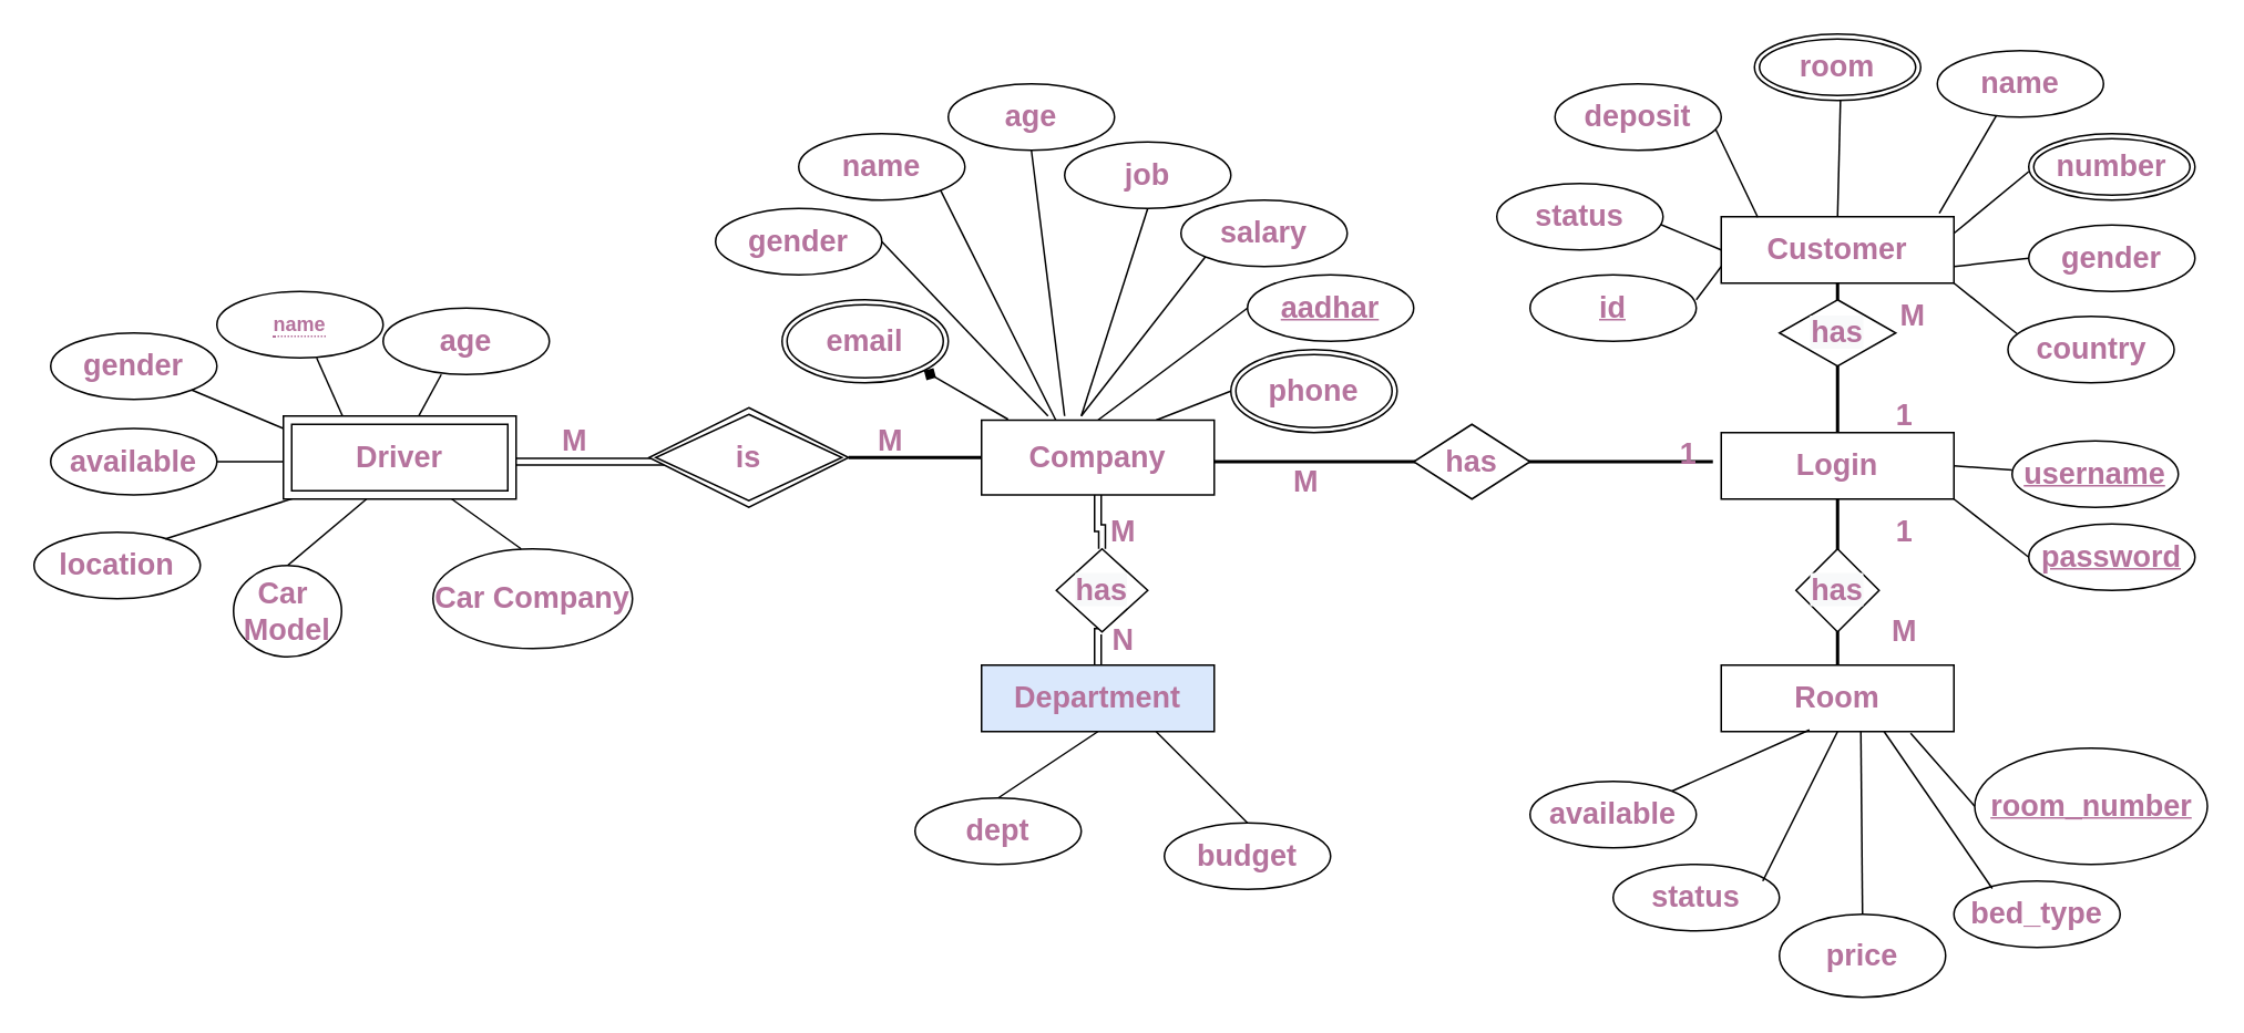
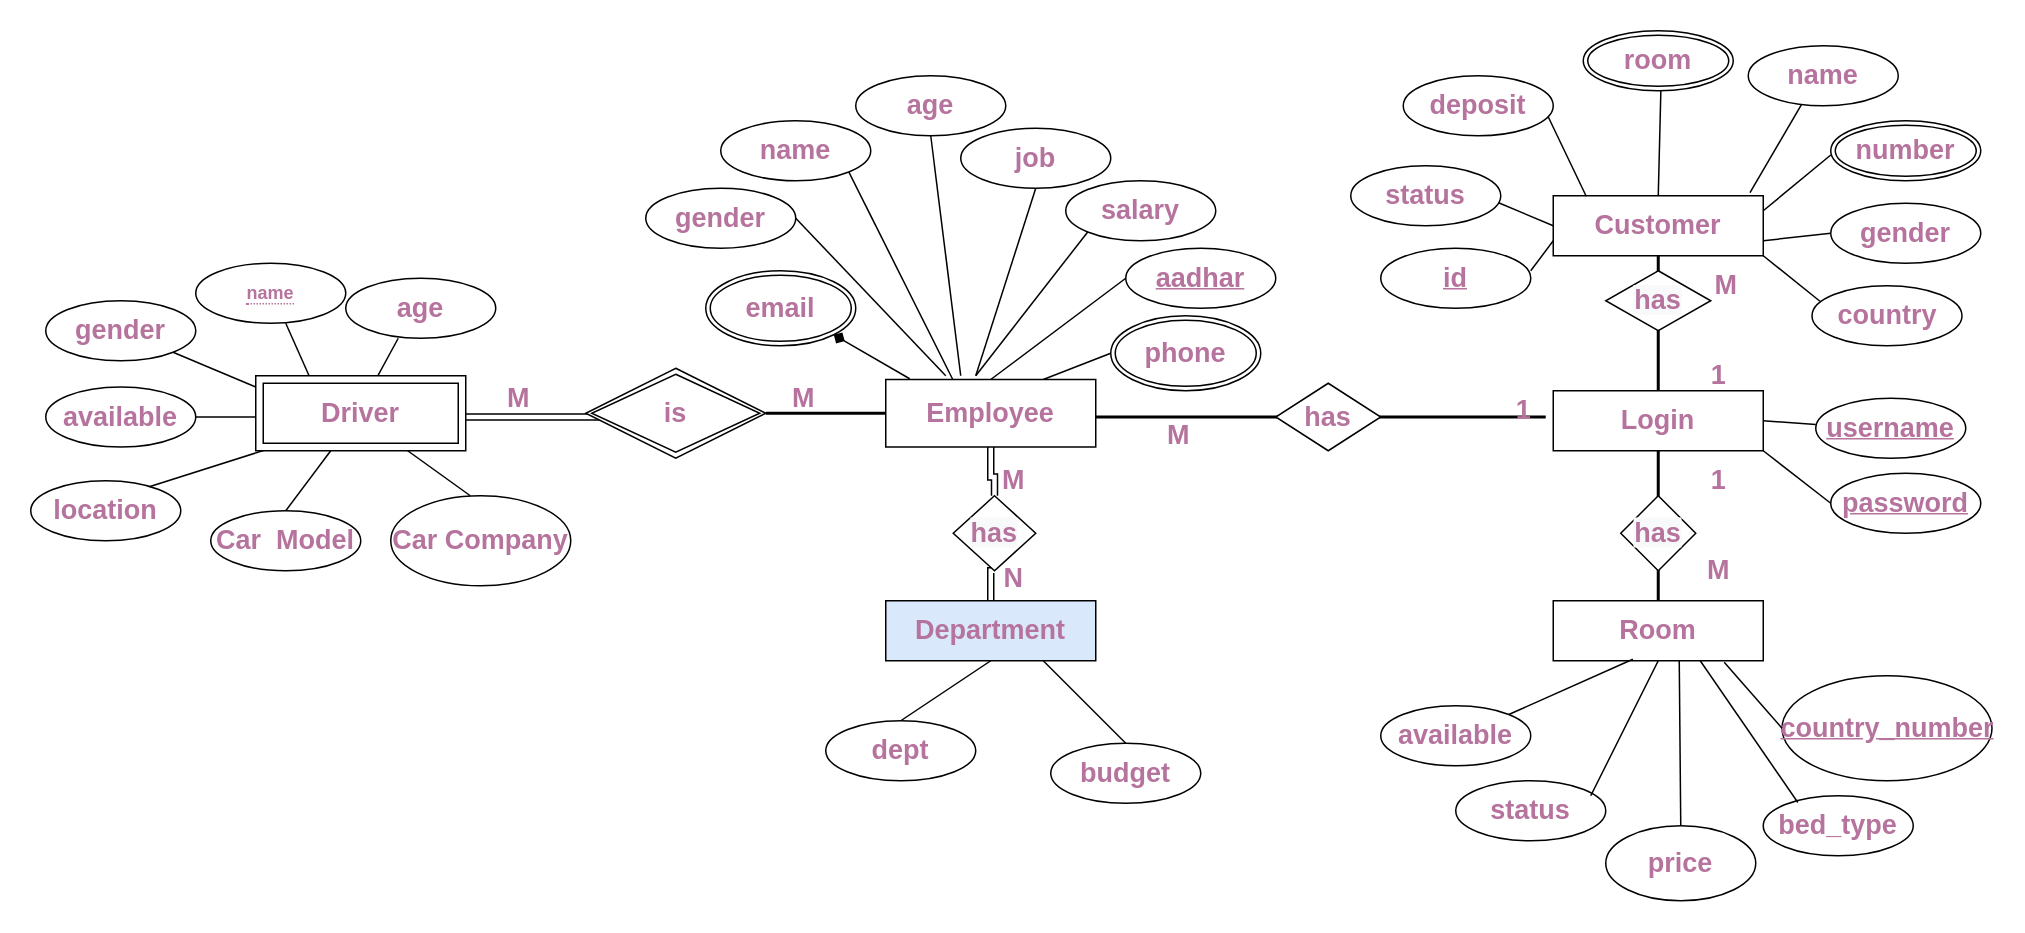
- <mxCell id="89" value="Company" style="whiteSpace=wrap;html=1;fontStyle=1;fontSize=18;rounded=0;fontColor=#B5739D;" vertex="1" parent="1"><mxGeometry x="590" y="252.5" width="140" height="45" as="geometry" /></mxCell>
+ <mxCell id="89" value="Employee" style="whiteSpace=wrap;html=1;fontStyle=1;fontSize=18;rounded=0;fontColor=#B5739D;" vertex="1" parent="1"><mxGeometry x="590" y="252.5" width="140" height="45" as="geometry" /></mxCell>
- <mxCell id="46" value="&lt;span&gt;Car&amp;nbsp; Model&lt;/span&gt;" style="ellipse;whiteSpace=wrap;html=1;align=center;fontSize=18;fontStyle=1;rounded=0;fontColor=#B5739D;" vertex="1" parent="1"><mxGeometry x="140" y="340" width="65" height="55" as="geometry" /></mxCell>
+ <mxCell id="46" value="&lt;span&gt;Car&amp;nbsp; Model&lt;/span&gt;" style="ellipse;whiteSpace=wrap;html=1;align=center;fontSize=18;fontStyle=1;rounded=0;fontColor=#B5739D;" vertex="1" parent="1"><mxGeometry x="140" y="340" width="100" height="40" as="geometry" /></mxCell>
- <mxCell id="65" value="room_number" style="ellipse;whiteSpace=wrap;html=1;align=center;fontSize=18;fontStyle=5;rounded=0;fontColor=#B5739D;" vertex="1" parent="1"><mxGeometry x="1187.5" y="450" width="140" height="70" as="geometry" /></mxCell>
+ <mxCell id="65" value="country_number" style="ellipse;whiteSpace=wrap;html=1;align=center;fontSize=18;fontStyle=5;rounded=0;fontColor=#B5739D;" vertex="1" parent="1"><mxGeometry x="1187.5" y="450" width="140" height="70" as="geometry" /></mxCell>
